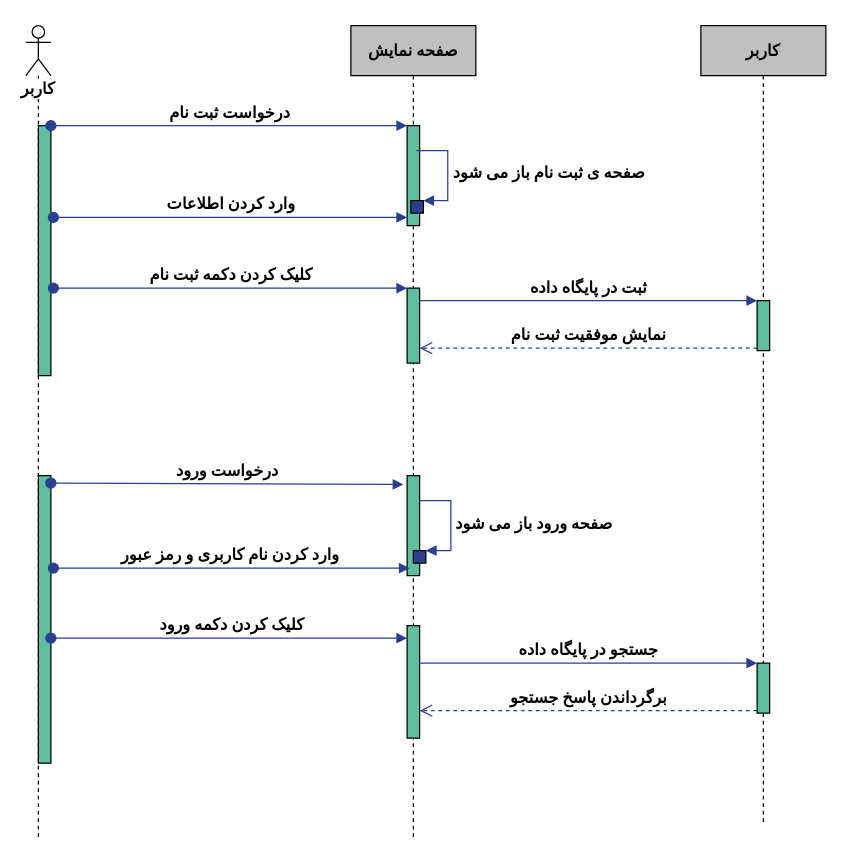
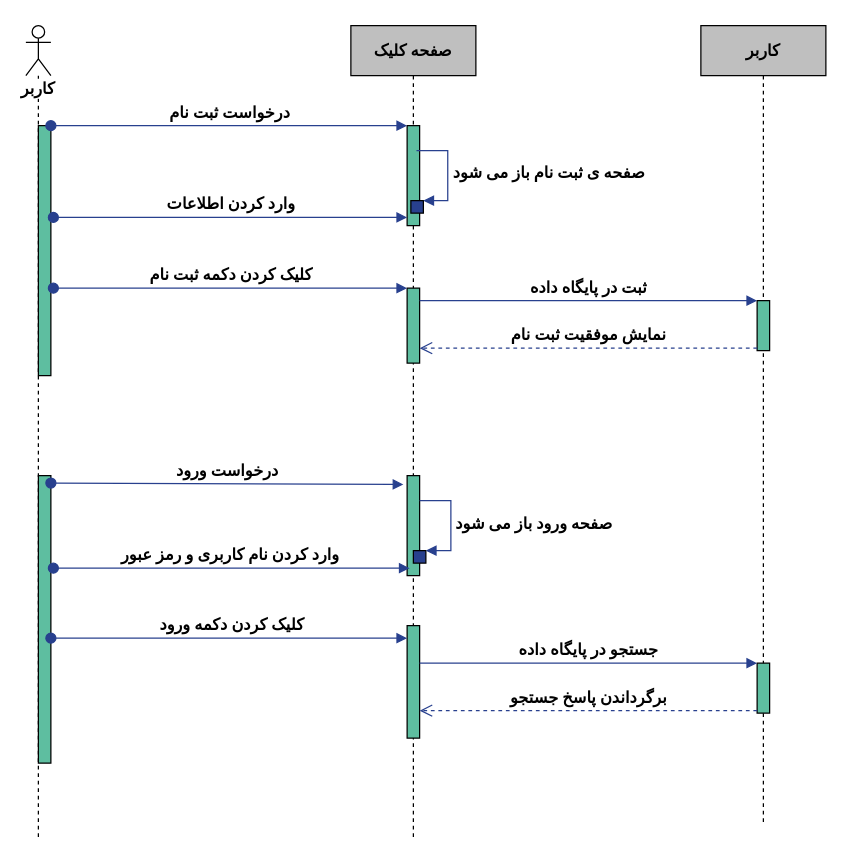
- <mxCell id="5" value="&lt;font style=&quot;font-size: 13px;&quot;&gt;&lt;br style=&quot;font-size: 13px;&quot;&gt;صفحه نمایش&lt;br style=&quot;font-size: 13px;&quot;&gt;&lt;/font&gt;&lt;br style=&quot;font-size: 13px;&quot;&gt;" style="shape=umlLifeline;perimeter=lifelinePerimeter;whiteSpace=wrap;html=1;container=1;collapsible=0;recursiveResize=0;outlineConnect=0;fillColor=#BFBFBF;fontFamily=B Zar;fontSize=13;fontStyle=1" parent="1" vertex="1"><mxGeometry x="280" y="20" width="100" height="650" as="geometry" /></mxCell>
+ <mxCell id="5" value="&lt;font style=&quot;font-size: 13px;&quot;&gt;&lt;br style=&quot;font-size: 13px;&quot;&gt;صفحه کلیک&lt;br style=&quot;font-size: 13px;&quot;&gt;&lt;/font&gt;&lt;br style=&quot;font-size: 13px;&quot;&gt;" style="shape=umlLifeline;perimeter=lifelinePerimeter;whiteSpace=wrap;html=1;container=1;collapsible=0;recursiveResize=0;outlineConnect=0;fillColor=#BFBFBF;fontFamily=B Zar;fontSize=13;fontStyle=1" parent="1" vertex="1"><mxGeometry x="280" y="20" width="100" height="650" as="geometry" /></mxCell>
